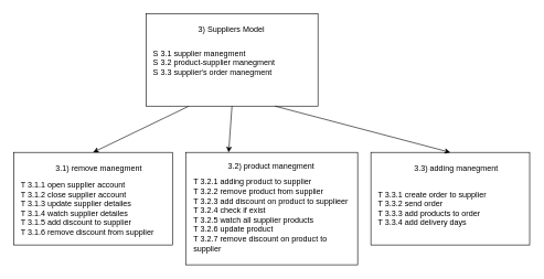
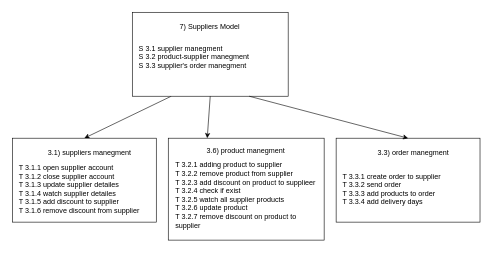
- <mxCell id="5" value="3) Suppliers Model&amp;nbsp;" style="text;html=1;strokeColor=none;fillColor=none;align=center;verticalAlign=middle;whiteSpace=wrap;rounded=0;" vertex="1" parent="3"><mxGeometry x="75" y="10" width="110" height="30" as="geometry" /></mxCell>
+ <mxCell id="5" value="7) Suppliers Model&amp;nbsp;" style="text;html=1;strokeColor=none;fillColor=none;align=center;verticalAlign=middle;whiteSpace=wrap;rounded=0;" vertex="1" parent="3"><mxGeometry x="75" y="10" width="110" height="30" as="geometry" /></mxCell>
- <mxCell id="13" value="3.2) product manegment" style="text;html=1;strokeColor=none;fillColor=none;align=center;verticalAlign=middle;whiteSpace=wrap;rounded=0;" vertex="1" parent="11"><mxGeometry x="43.343" y="3.573" width="173.333" height="36.429" as="geometry" /></mxCell>
+ <mxCell id="13" value="3.6) product manegment" style="text;html=1;strokeColor=none;fillColor=none;align=center;verticalAlign=middle;whiteSpace=wrap;rounded=0;" vertex="1" parent="11"><mxGeometry x="43.343" y="3.573" width="173.333" height="36.429" as="geometry" /></mxCell>
- <mxCell id="9" value="3.1) remove manegment" style="text;html=1;strokeColor=none;fillColor=none;align=center;verticalAlign=middle;whiteSpace=wrap;rounded=0;" vertex="1" parent="7"><mxGeometry x="48.889" y="10" width="160.0" height="30" as="geometry" /></mxCell>
+ <mxCell id="9" value="3.1) suppliers manegment" style="text;html=1;strokeColor=none;fillColor=none;align=center;verticalAlign=middle;whiteSpace=wrap;rounded=0;" vertex="1" parent="7"><mxGeometry x="48.889" y="10" width="160.0" height="30" as="geometry" /></mxCell>
- <mxCell id="18" value="3.3) adding manegment" style="text;html=1;strokeColor=none;fillColor=none;align=center;verticalAlign=middle;whiteSpace=wrap;rounded=0;" vertex="1" parent="16"><mxGeometry x="48.889" y="10" width="160.0" height="30" as="geometry" /></mxCell>
+ <mxCell id="18" value="3.3) order manegment" style="text;html=1;strokeColor=none;fillColor=none;align=center;verticalAlign=middle;whiteSpace=wrap;rounded=0;" vertex="1" parent="16"><mxGeometry x="48.889" y="10" width="160.0" height="30" as="geometry" /></mxCell>
